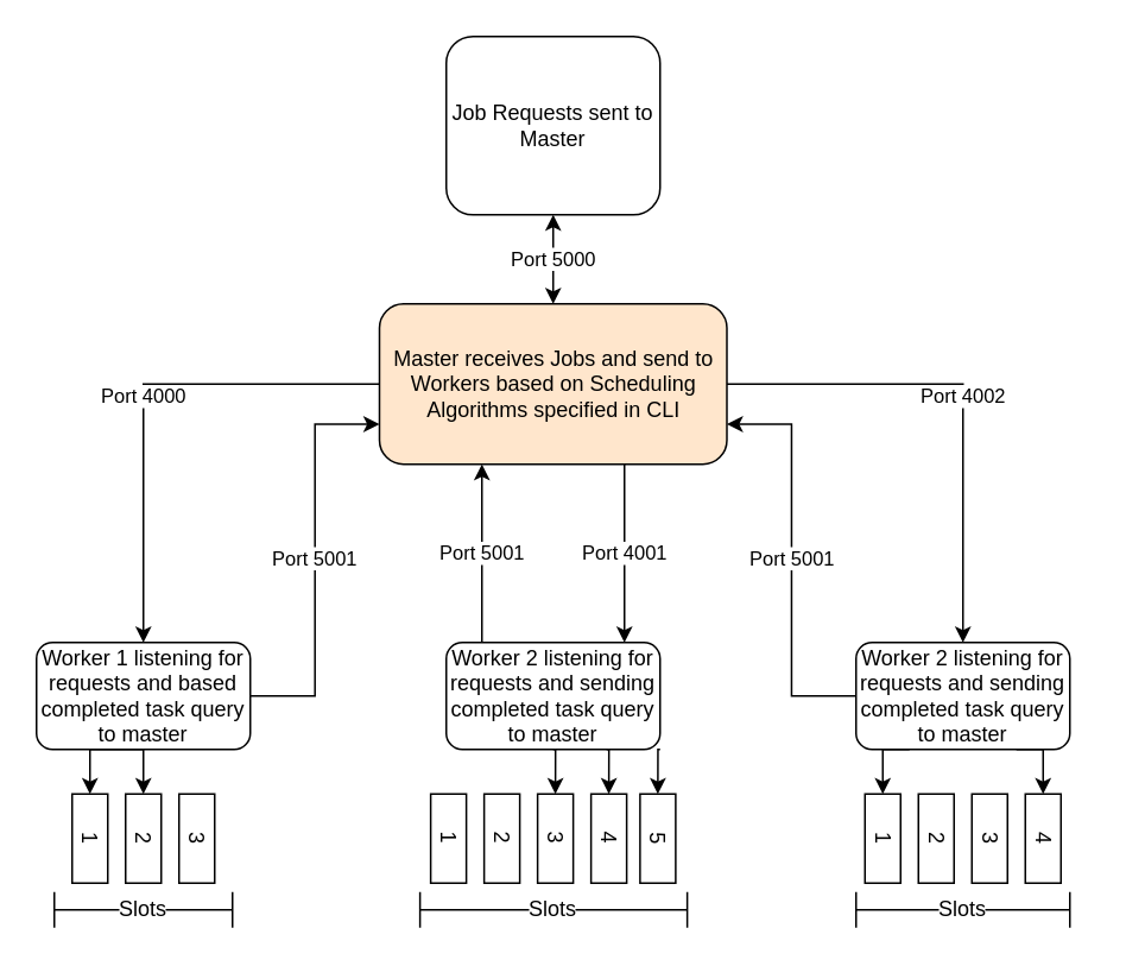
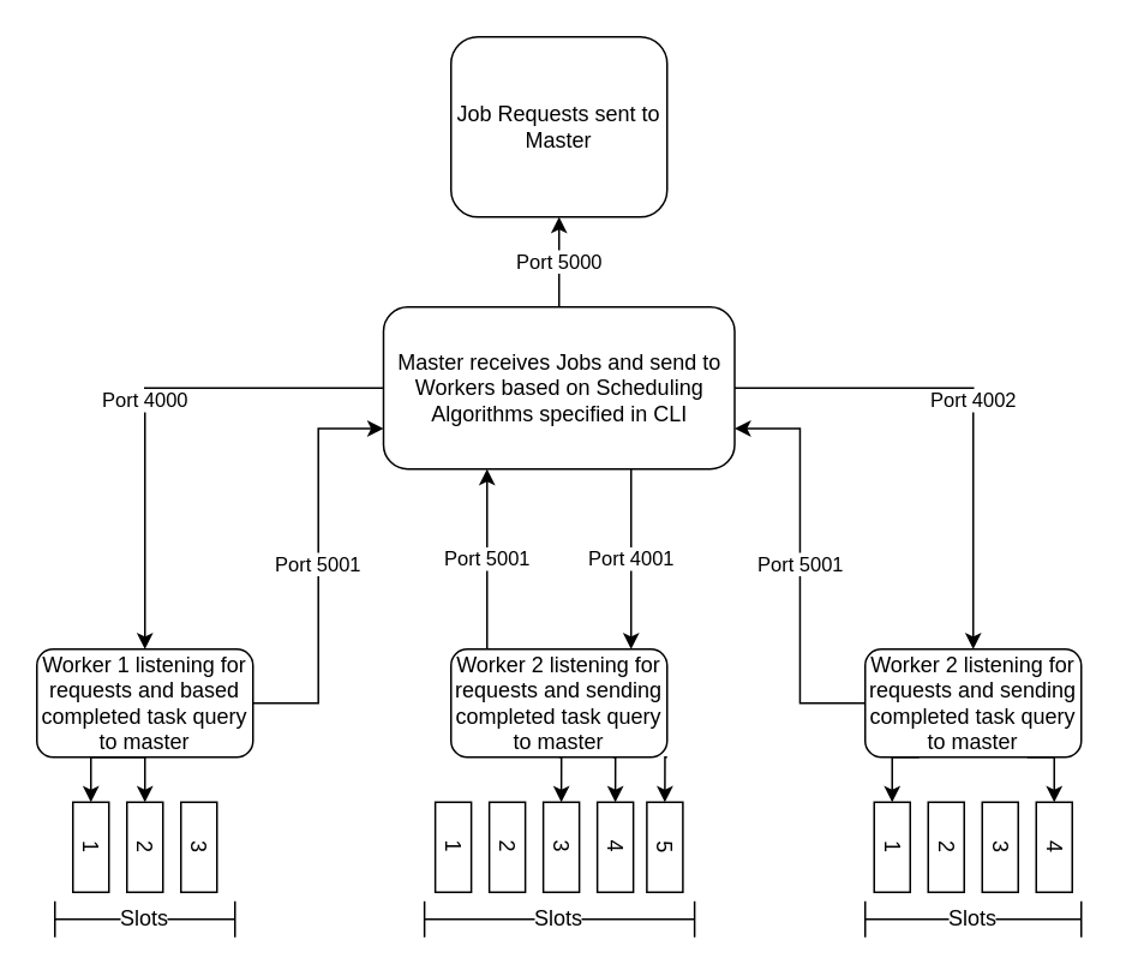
- <mxCell id="2" value="Port 5000" style="edgeStyle=orthogonalEdgeStyle;rounded=0;orthogonalLoop=1;jettySize=auto;html=1;entryX=0.5;entryY=0;entryDx=0;entryDy=0;startArrow=classic;startFill=1;" parent="1" source="3" target="7" edge="1"><mxGeometry relative="1" as="geometry" /></mxCell>
+ <mxCell id="2" value="Port 5000" style="edgeStyle=orthogonalEdgeStyle;rounded=0;orthogonalLoop=1;jettySize=auto;html=1;entryX=0.5;entryY=0;entryDx=0;entryDy=0;startArrow=classic;startFill=1;endArrow=none;" parent="1" source="3" target="7" edge="1"><mxGeometry relative="1" as="geometry" /></mxCell>
- <mxCell id="7" value="Master receives Jobs and send to Workers based on Scheduling Algorithms specified in CLI" style="rounded=1;whiteSpace=wrap;html=1;fillColor=#ffe6cc;" parent="1" vertex="1"><mxGeometry x="212.5" y="170" width="195" height="90" as="geometry" /></mxCell>
+ <mxCell id="7" value="Master receives Jobs and send to Workers based on Scheduling Algorithms specified in CLI" style="rounded=1;whiteSpace=wrap;html=1;" parent="1" vertex="1"><mxGeometry x="212.5" y="170" width="195" height="90" as="geometry" /></mxCell>
